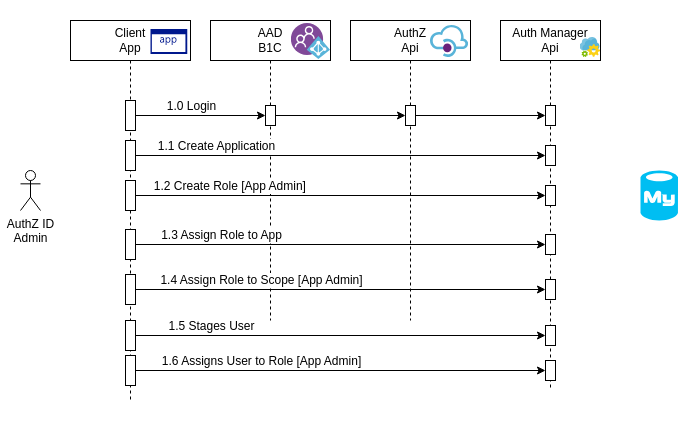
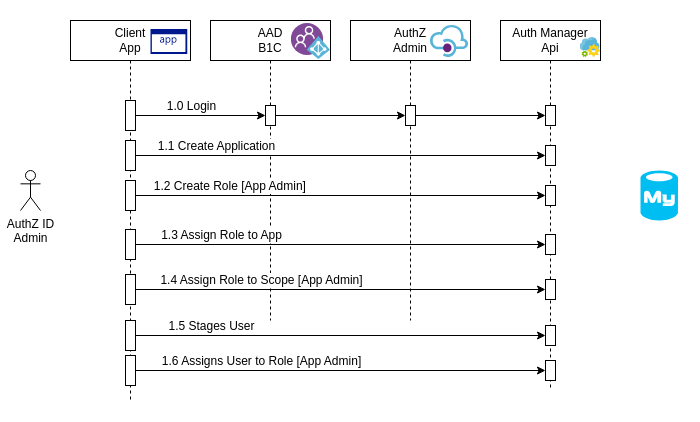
- <mxCell id="6" value="AuthZ&lt;br&gt;Api" style="shape=umlLifeline;perimeter=lifelinePerimeter;whiteSpace=wrap;html=1;container=1;collapsible=0;recursiveResize=0;outlineConnect=0;" vertex="1" parent="1"><mxGeometry x="350" y="20" width="120" height="300" as="geometry" /></mxCell>
+ <mxCell id="6" value="AuthZ&lt;br&gt;Admin" style="shape=umlLifeline;perimeter=lifelinePerimeter;whiteSpace=wrap;html=1;container=1;collapsible=0;recursiveResize=0;outlineConnect=0;" vertex="1" parent="1"><mxGeometry x="350" y="20" width="120" height="300" as="geometry" /></mxCell>
